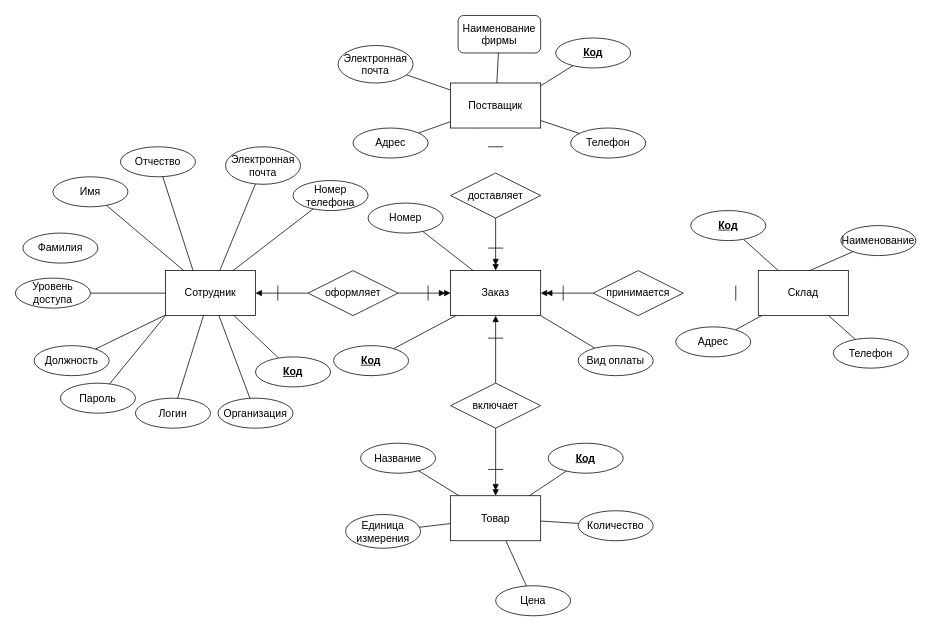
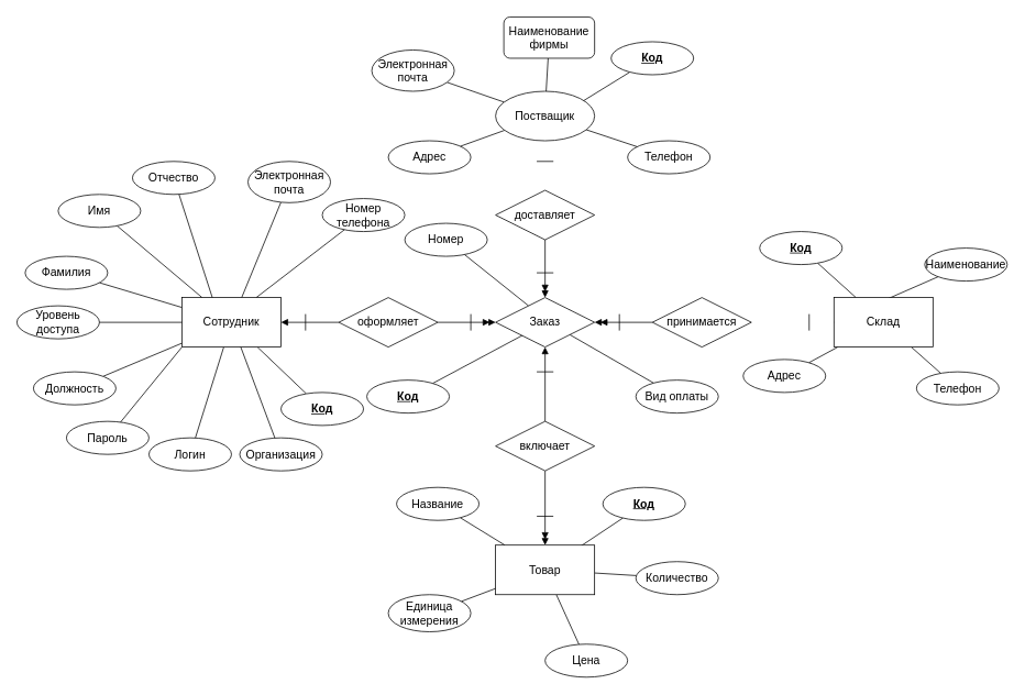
- <mxCell id="24" value="Постващик" style="rounded=0;whiteSpace=wrap;html=1;fontSize=14;" parent="1" vertex="1"><mxGeometry x="600" y="110" width="120" height="60" as="geometry" /></mxCell>
+ <mxCell id="24" value="Постващик" style="ellipse;whiteSpace=wrap;html=1;fontSize=14;" parent="1" vertex="1"><mxGeometry x="600" y="110" width="120" height="60" as="geometry" /></mxCell>
+ <mxCell id="6" style="edgeStyle=none;rounded=0;orthogonalLoop=1;jettySize=auto;html=1;strokeColor=default;fontSize=14;endArrow=none;endFill=0;" parent="1" source="11" target="42" edge="1"><mxGeometry relative="1" as="geometry" /></mxCell>
- <mxCell id="18" value="Заказ" style="rounded=0;whiteSpace=wrap;html=1;fontSize=14;" parent="1" vertex="1"><mxGeometry x="600" y="360" width="120" height="60" as="geometry" /></mxCell>
+ <mxCell id="18" value="Заказ" style="rhombus;whiteSpace=wrap;html=1;fontSize=14;" parent="1" vertex="1"><mxGeometry x="600" y="360" width="120" height="60" as="geometry" /></mxCell>
- <mxCell id="44" value="Должность" style="ellipse;whiteSpace=wrap;html=1;align=center;fontSize=14;" parent="1" vertex="1"><mxGeometry x="45" y="460" width="100" height="40" as="geometry" /></mxCell>
+ <mxCell id="44" value="Должность" style="ellipse;whiteSpace=wrap;html=1;align=center;fontSize=14;" parent="1" vertex="1"><mxGeometry x="40" y="450" width="100" height="40" as="geometry" /></mxCell>
- <mxCell id="56" value="Единица&lt;br&gt;измерения" style="ellipse;whiteSpace=wrap;html=1;align=center;fontSize=14;" parent="1" vertex="1"><mxGeometry x="460" y="685" width="100" height="45" as="geometry" /></mxCell>
+ <mxCell id="56" value="Единица&lt;br&gt;измерения" style="ellipse;whiteSpace=wrap;html=1;align=center;fontSize=14;" parent="1" vertex="1"><mxGeometry x="470" y="720" width="100" height="45" as="geometry" /></mxCell>
